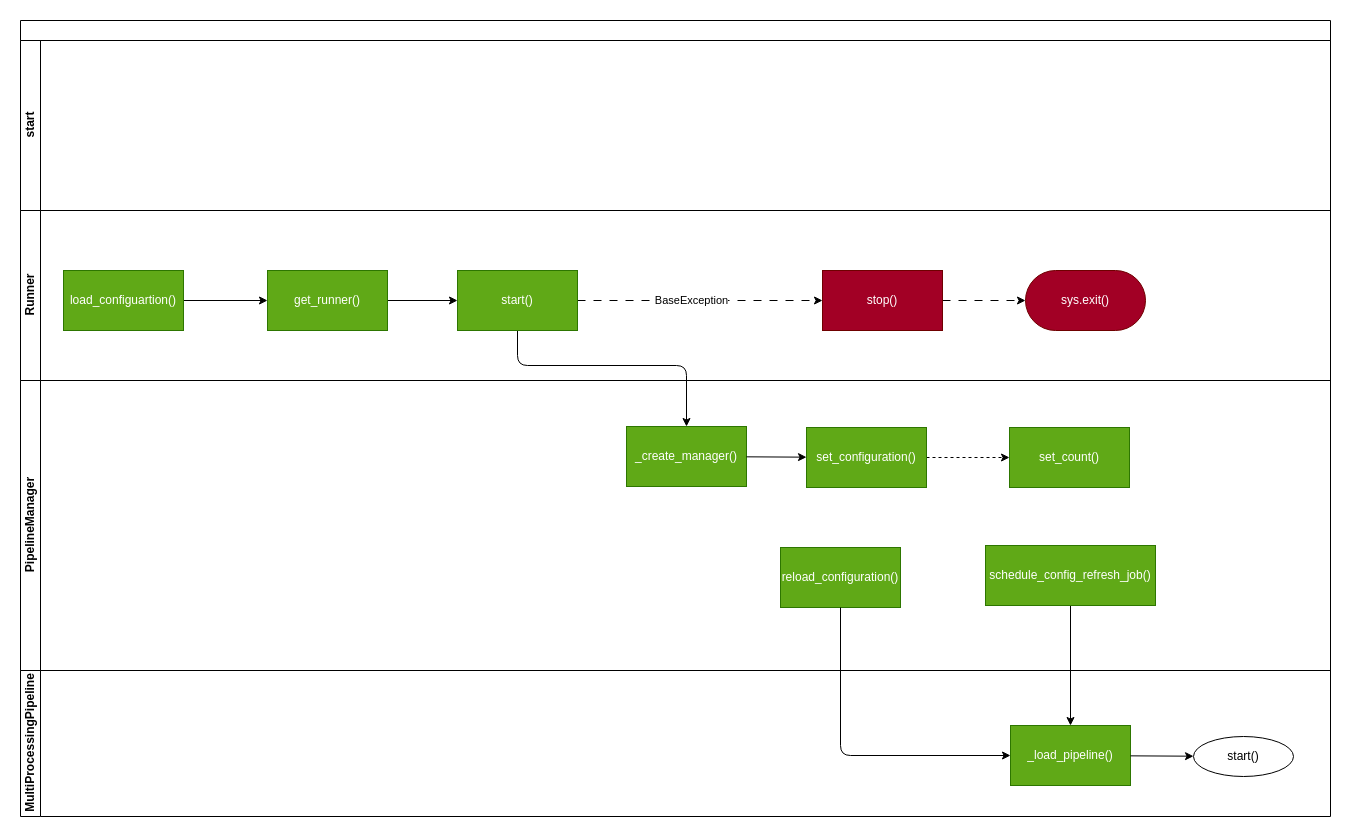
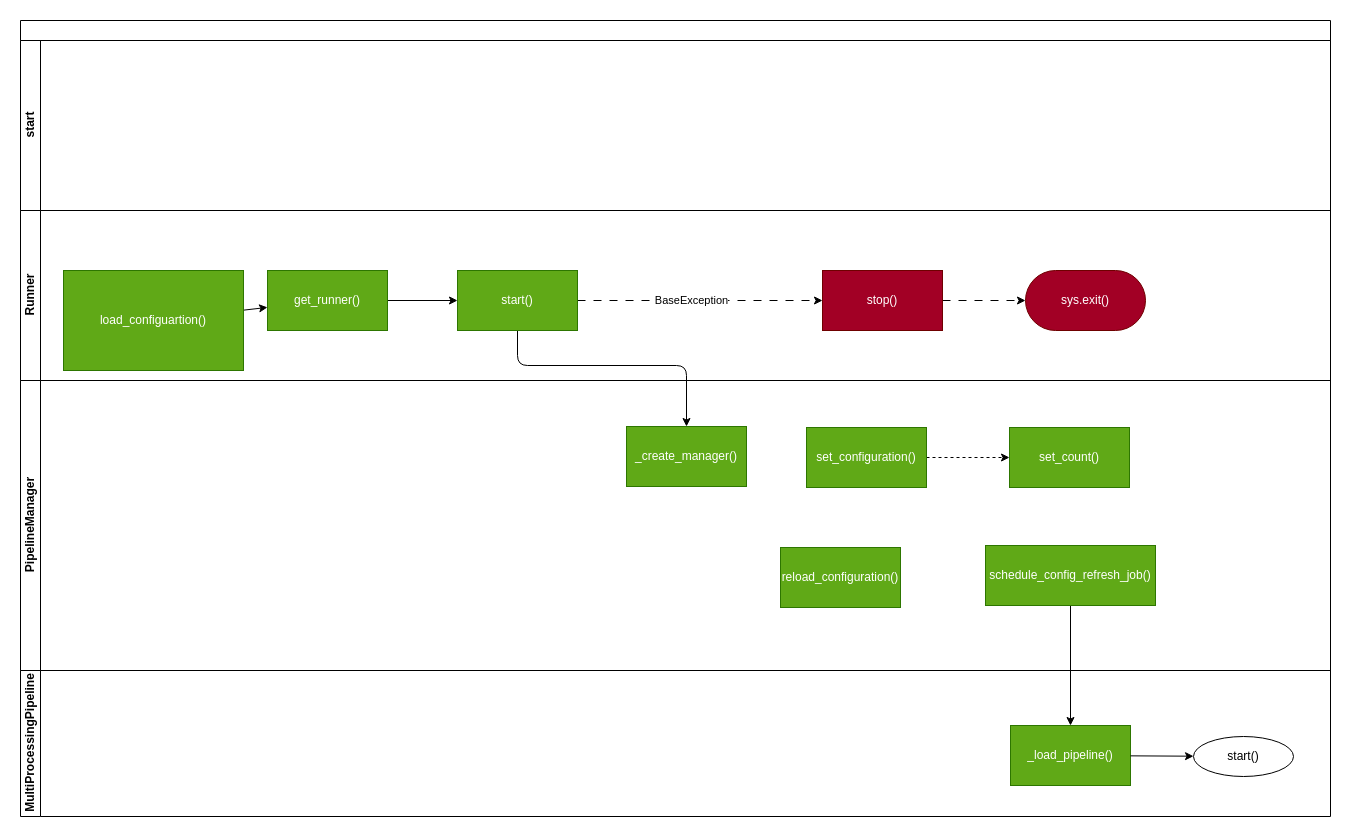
- <mxCell id="16" value="load_configuartion()" style="rounded=0;whiteSpace=wrap;html=1;fillColor=#60a917;fontColor=#ffffff;strokeColor=#2D7600;" parent="4" vertex="1"><mxGeometry x="43" y="60" width="120" height="60" as="geometry" /></mxCell>
+ <mxCell id="16" value="load_configuartion()" style="rounded=0;whiteSpace=wrap;html=1;fillColor=#60a917;fontColor=#ffffff;strokeColor=#2D7600;" parent="4" vertex="1"><mxGeometry x="43" y="60" width="180" height="100" as="geometry" /></mxCell>
- <mxCell id="17" value="" style="edgeStyle=none;html=1;" parent="2" source="11" target="20" edge="1"><mxGeometry relative="1" as="geometry" /></mxCell>
- <mxCell id="26" value="" style="edgeStyle=orthogonalEdgeStyle;html=1;exitX=0.5;exitY=1;exitDx=0;exitDy=0;entryX=0;entryY=0.5;entryDx=0;entryDy=0;" parent="18" source="25" target="22" edge="1"><mxGeometry relative="1" as="geometry"><mxPoint x="825.0" y="235" as="sourcePoint" /><mxPoint x="825.0" y="355" as="targetPoint" /></mxGeometry></mxCell>
